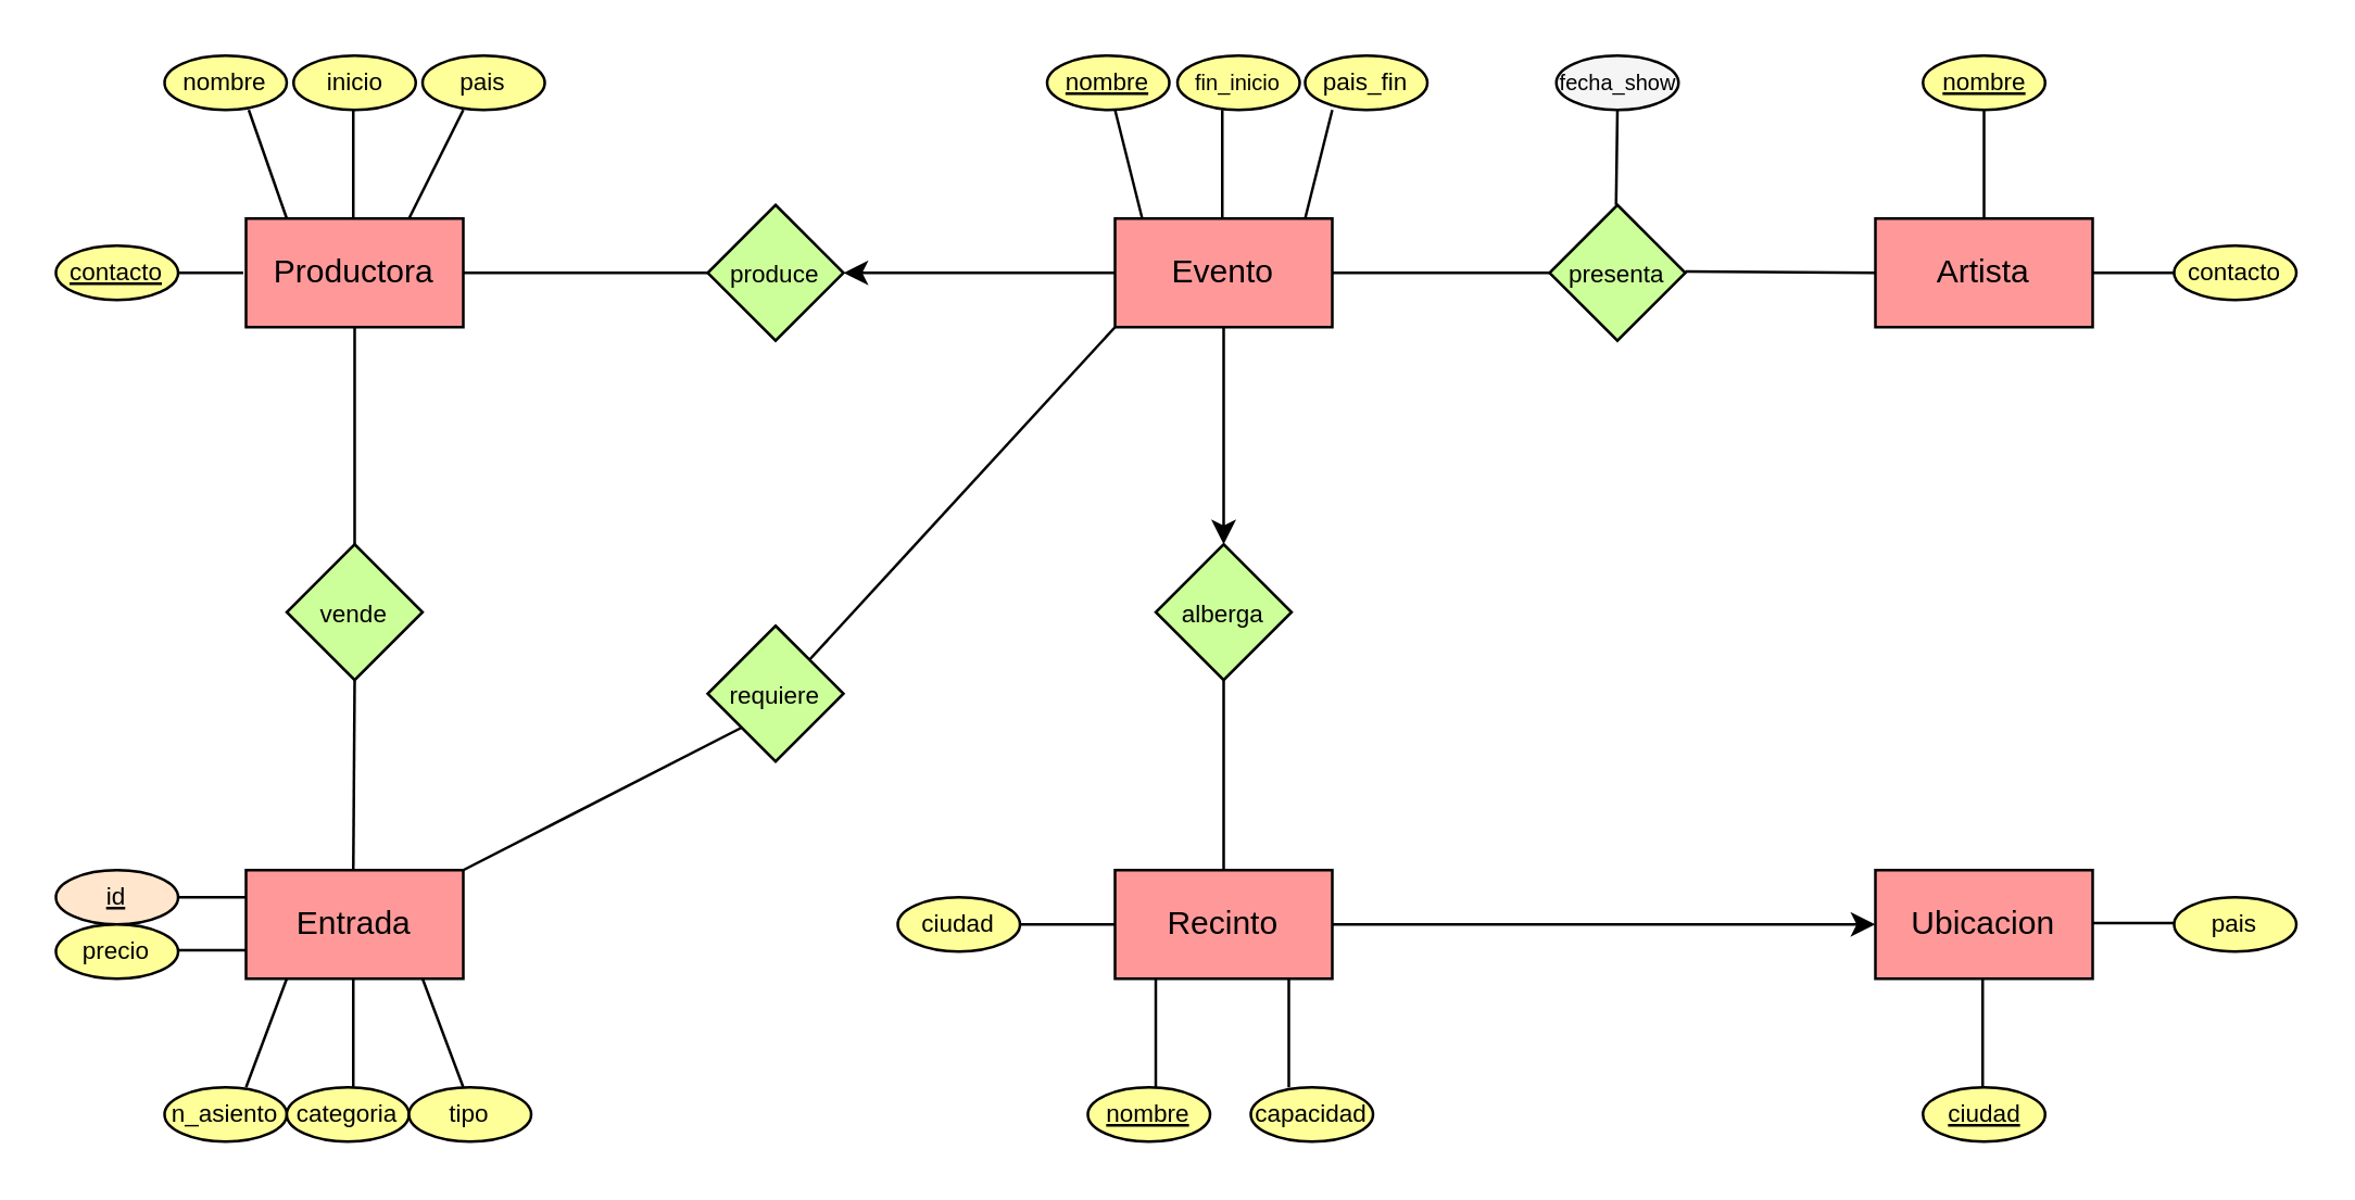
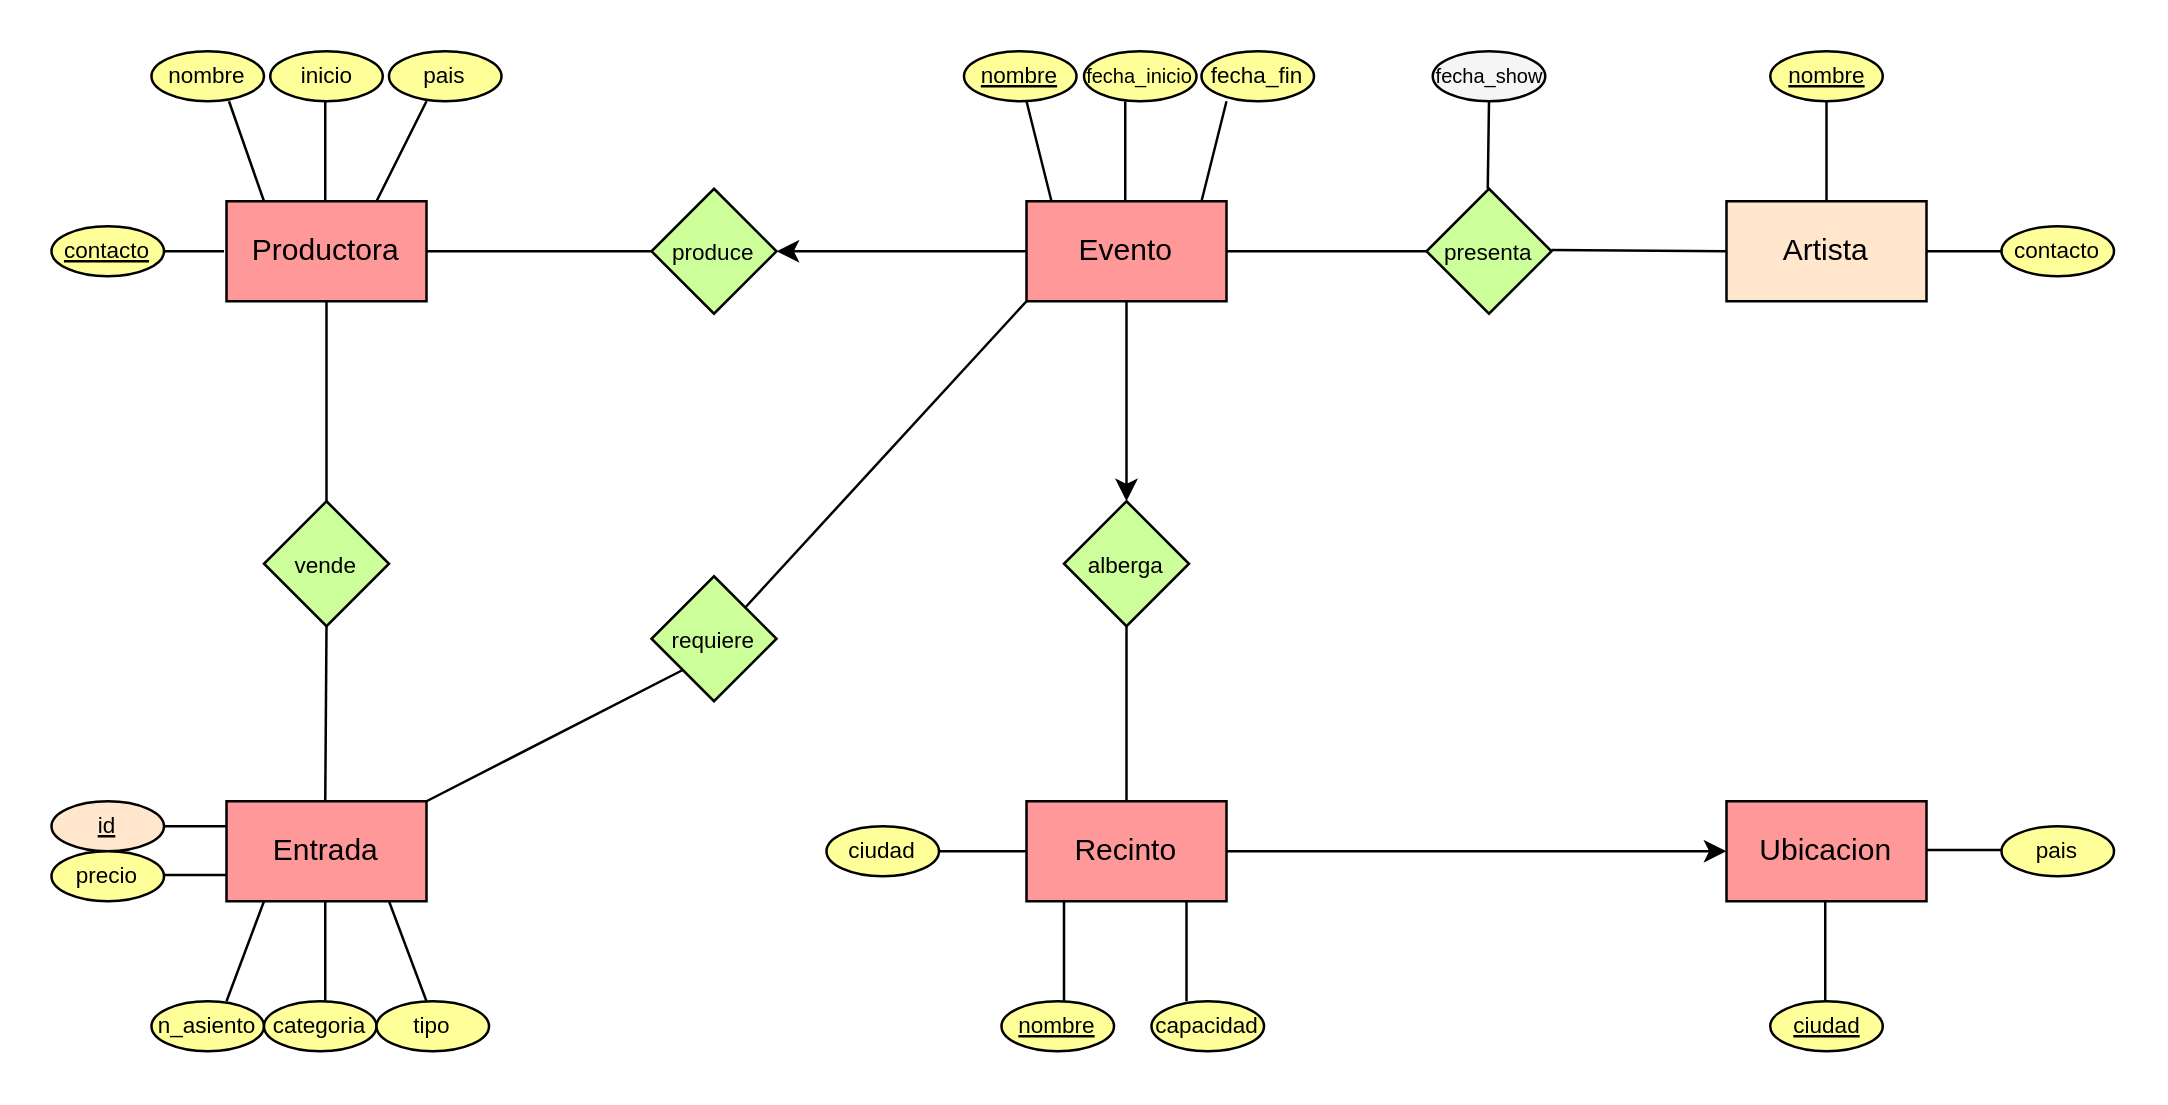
- <mxCell id="43" value="&lt;font style=&quot;font-size: 8px&quot;&gt;fin_inicio&lt;/font&gt;" style="ellipse;whiteSpace=wrap;html=1;fontSize=9;fillColor=#FFFF99;" parent="1" vertex="1"><mxGeometry x="433" y="20" width="45" height="20" as="geometry" /></mxCell>
+ <mxCell id="43" value="&lt;font style=&quot;font-size: 8px&quot;&gt;fecha_inicio&lt;/font&gt;" style="ellipse;whiteSpace=wrap;html=1;fontSize=9;fillColor=#FFFF99;" parent="1" vertex="1"><mxGeometry x="433" y="20" width="45" height="20" as="geometry" /></mxCell>
- <mxCell id="44" value="pais_fin" style="ellipse;whiteSpace=wrap;html=1;fontSize=9;fillColor=#FFFF99;" parent="1" vertex="1"><mxGeometry x="480" y="20" width="45" height="20" as="geometry" /></mxCell>
+ <mxCell id="44" value="fecha_fin" style="ellipse;whiteSpace=wrap;html=1;fontSize=9;fillColor=#FFFF99;" parent="1" vertex="1"><mxGeometry x="480" y="20" width="45" height="20" as="geometry" /></mxCell>
- <mxCell id="4" value="Artista" style="rounded=0;whiteSpace=wrap;html=1;fillColor=#FF9999;" parent="1" vertex="1"><mxGeometry x="690" y="80" width="80" height="40" as="geometry" /></mxCell>
+ <mxCell id="4" value="Artista" style="rounded=0;whiteSpace=wrap;html=1;fillColor=#ffe6cc;" parent="1" vertex="1"><mxGeometry x="690" y="80" width="80" height="40" as="geometry" /></mxCell>
